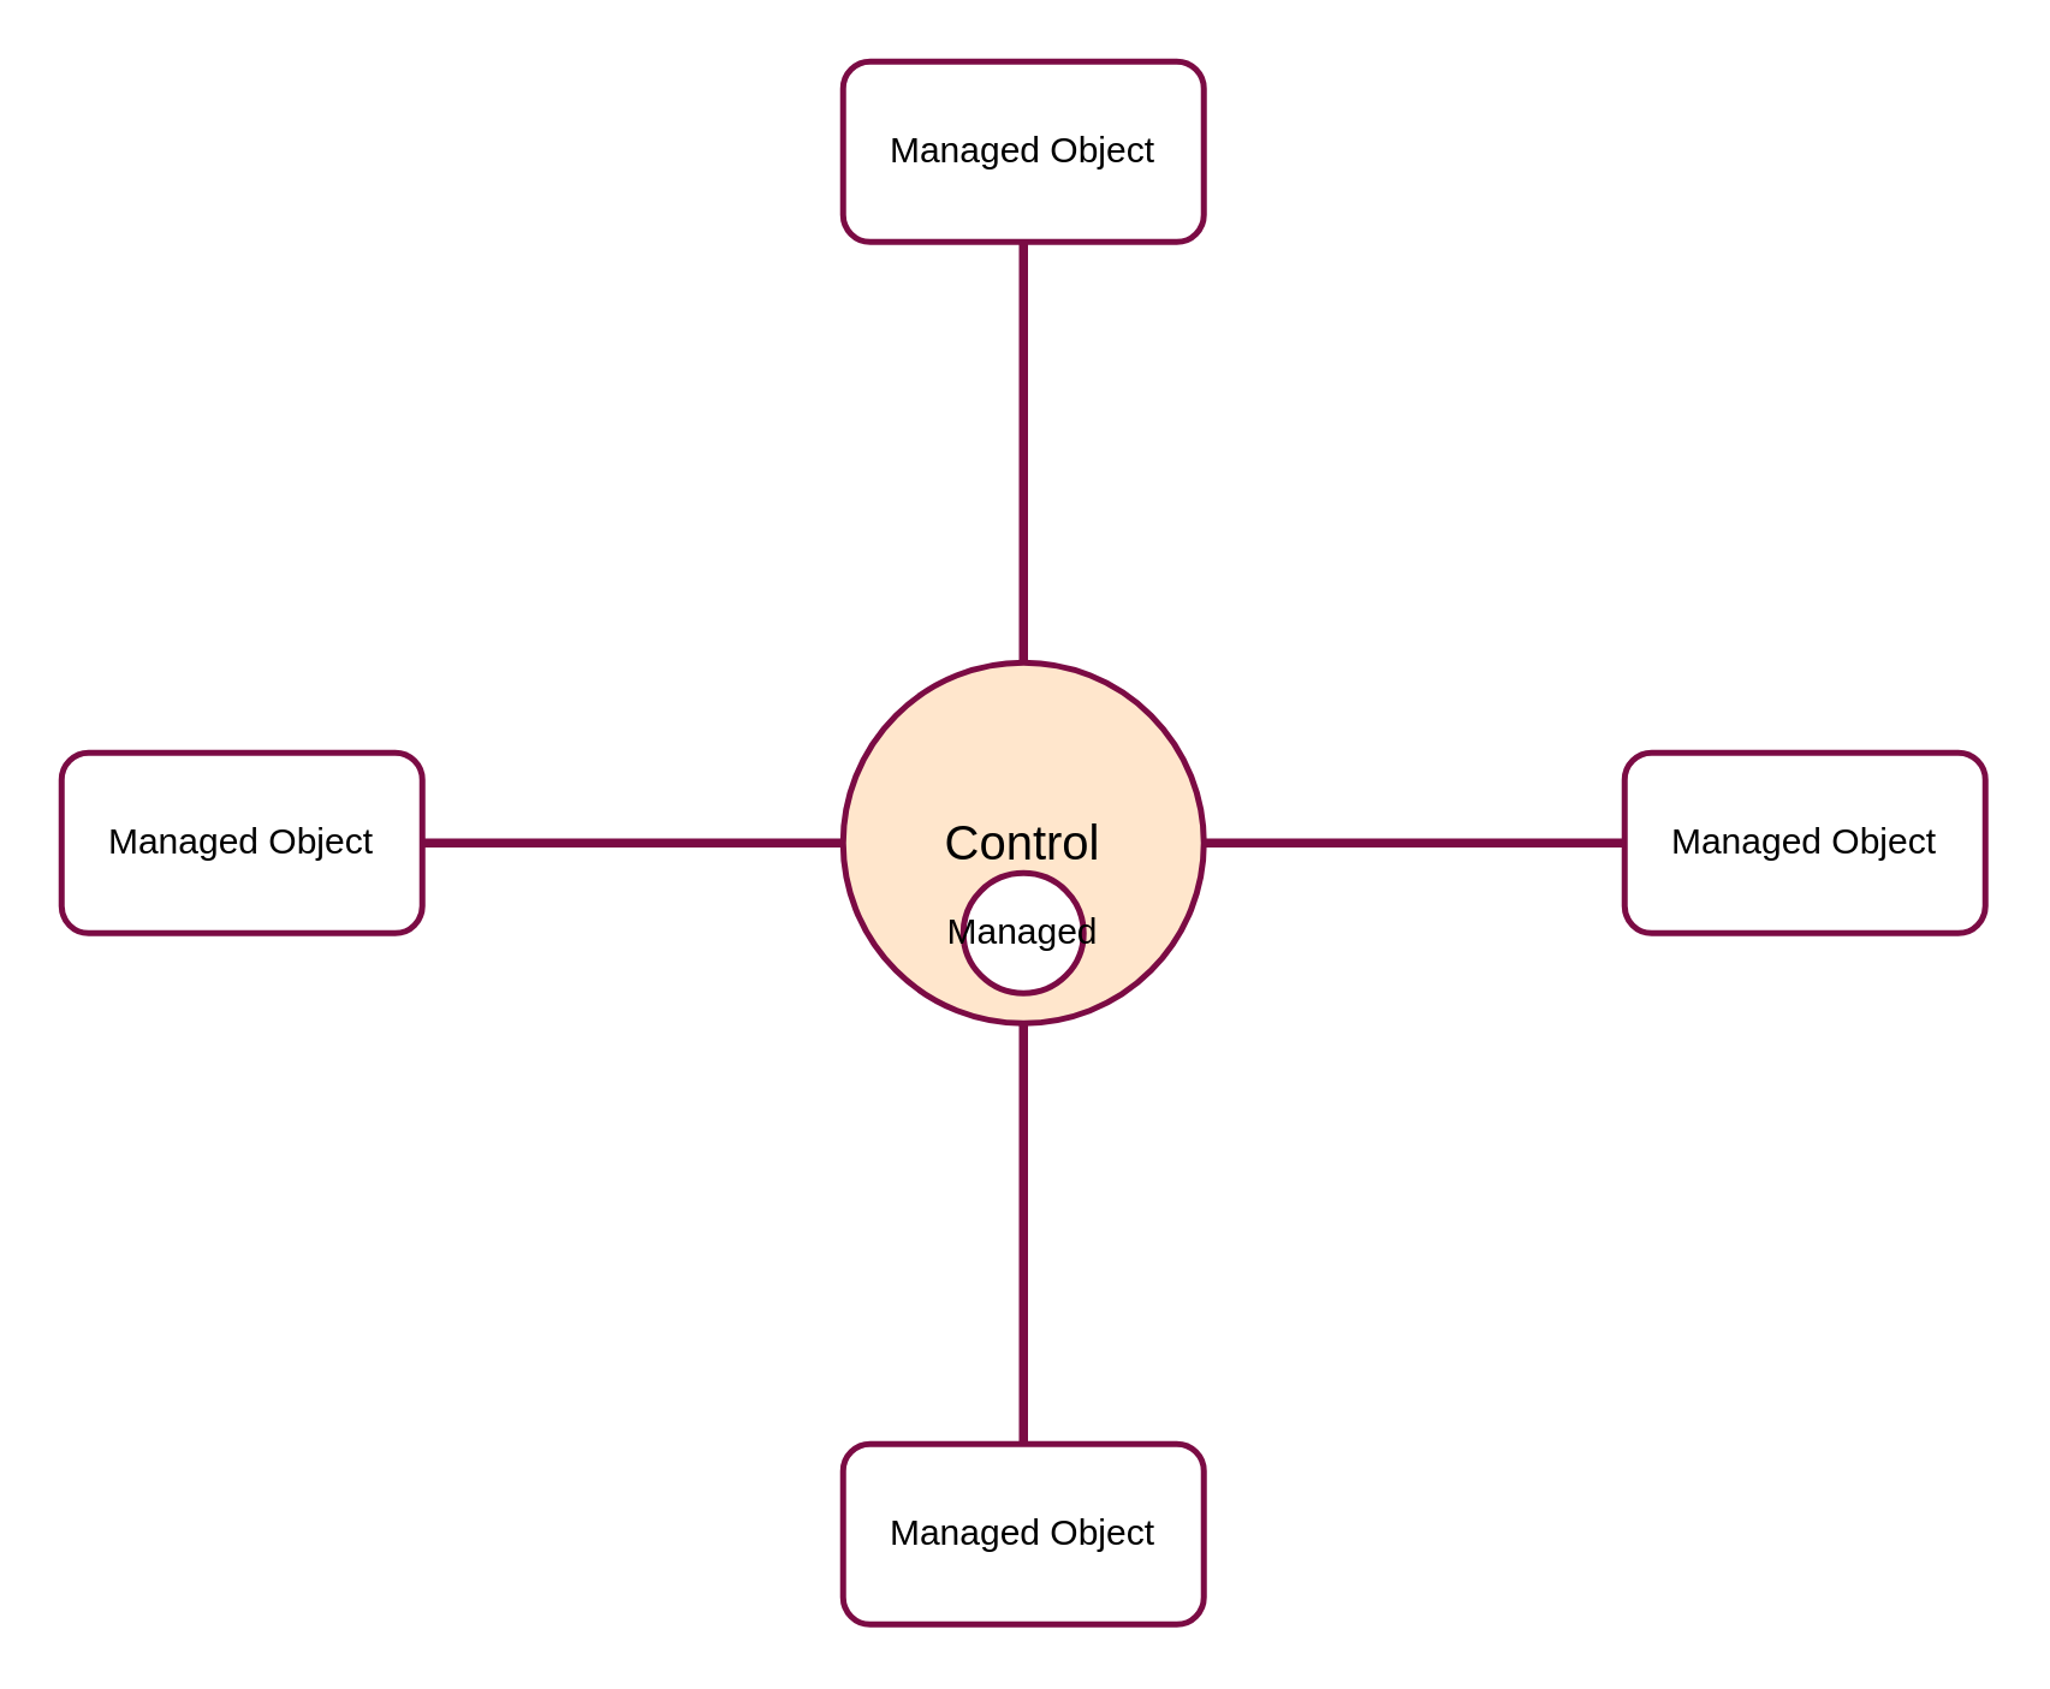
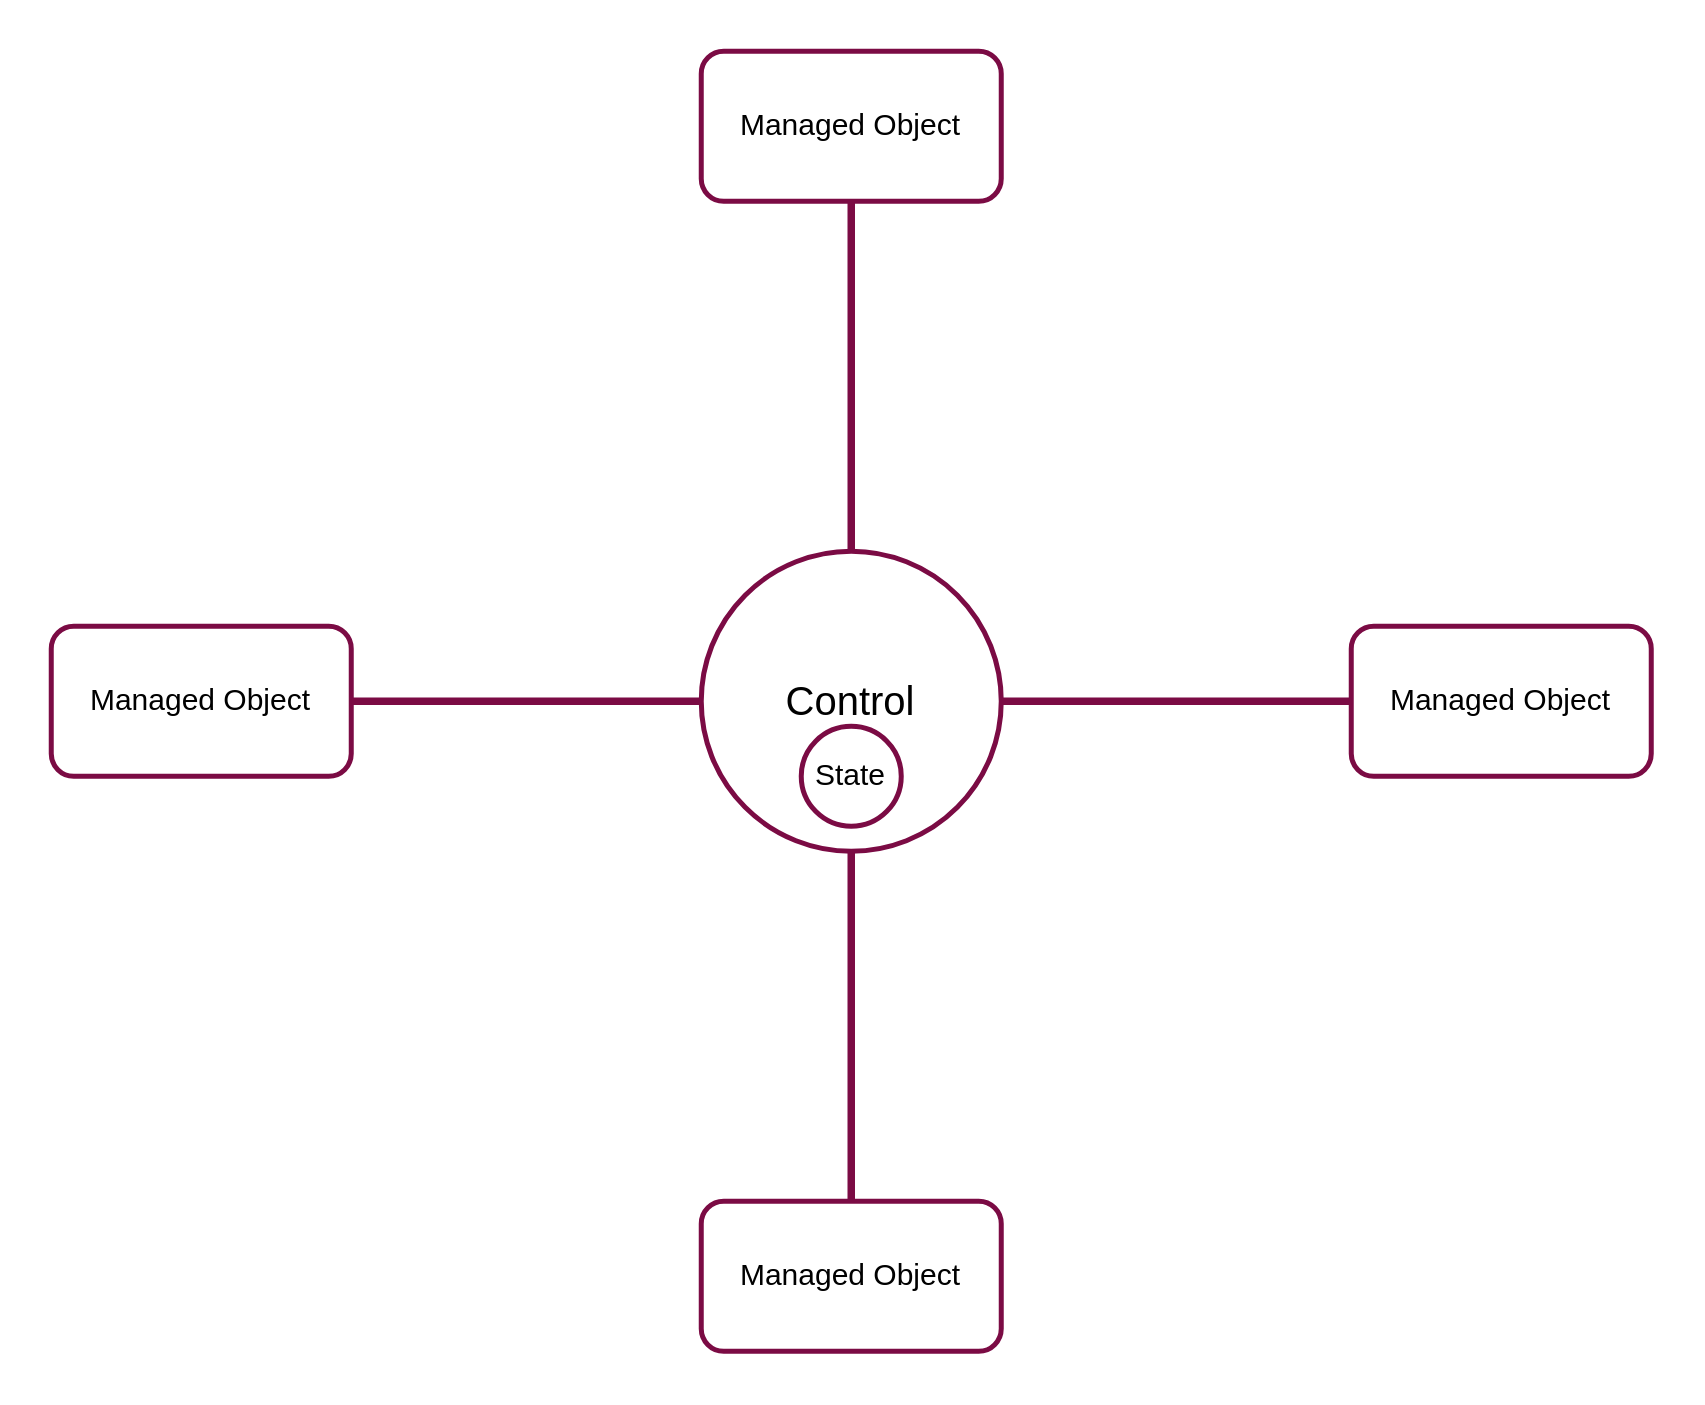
- <mxCell id="2" value="Control" style="ellipse;whiteSpace=wrap;html=1;aspect=fixed;fontSize=16;strokeColor=#7B0B44;strokeWidth=2;fillColor=#ffe6cc;" vertex="1" parent="1"><mxGeometry x="280" y="220" width="120" height="120" as="geometry" /></mxCell>
+ <mxCell id="2" value="Control" style="ellipse;whiteSpace=wrap;html=1;aspect=fixed;fontSize=16;strokeColor=#7B0B44;strokeWidth=2;" vertex="1" parent="1"><mxGeometry x="280" y="220" width="120" height="120" as="geometry" /></mxCell>
- <mxCell id="11" value="Managed" style="ellipse;whiteSpace=wrap;html=1;aspect=fixed;fontSize=12;strokeColor=#7B0B44;strokeWidth=2;" vertex="1" parent="1"><mxGeometry x="320" y="290" width="40" height="40" as="geometry" /></mxCell>
+ <mxCell id="11" value="State" style="ellipse;whiteSpace=wrap;html=1;aspect=fixed;fontSize=12;strokeColor=#7B0B44;strokeWidth=2;" vertex="1" parent="1"><mxGeometry x="320" y="290" width="40" height="40" as="geometry" /></mxCell>
